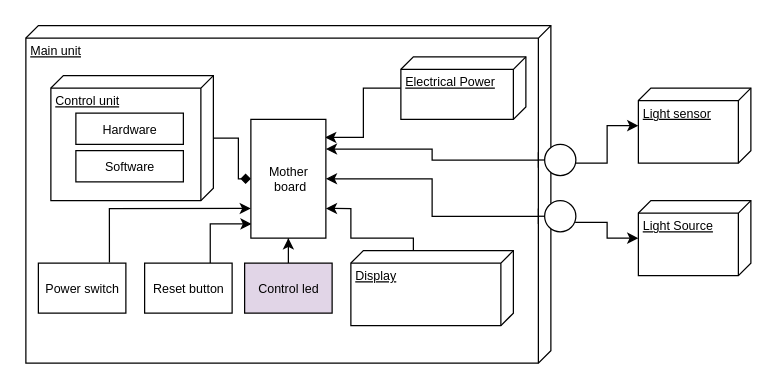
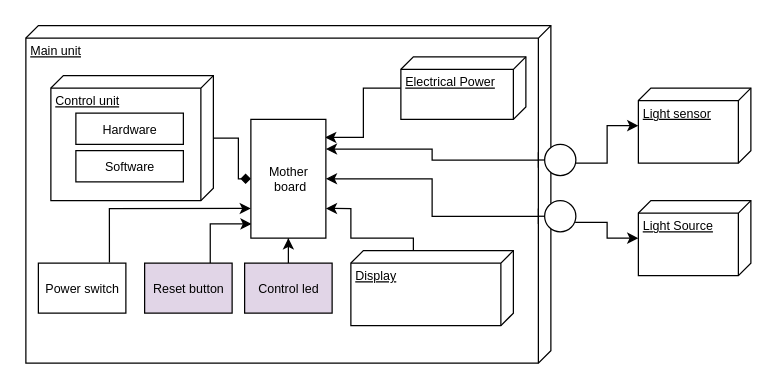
- <mxCell id="18" value="Reset button" style="html=1;fontSize=10;" vertex="1" parent="1"><mxGeometry x="115" y="210" width="70" height="40" as="geometry" /></mxCell>
+ <mxCell id="18" value="Reset button" style="html=1;fontSize=10;fillColor=#e1d5e7;" vertex="1" parent="1"><mxGeometry x="115" y="210" width="70" height="40" as="geometry" /></mxCell>
